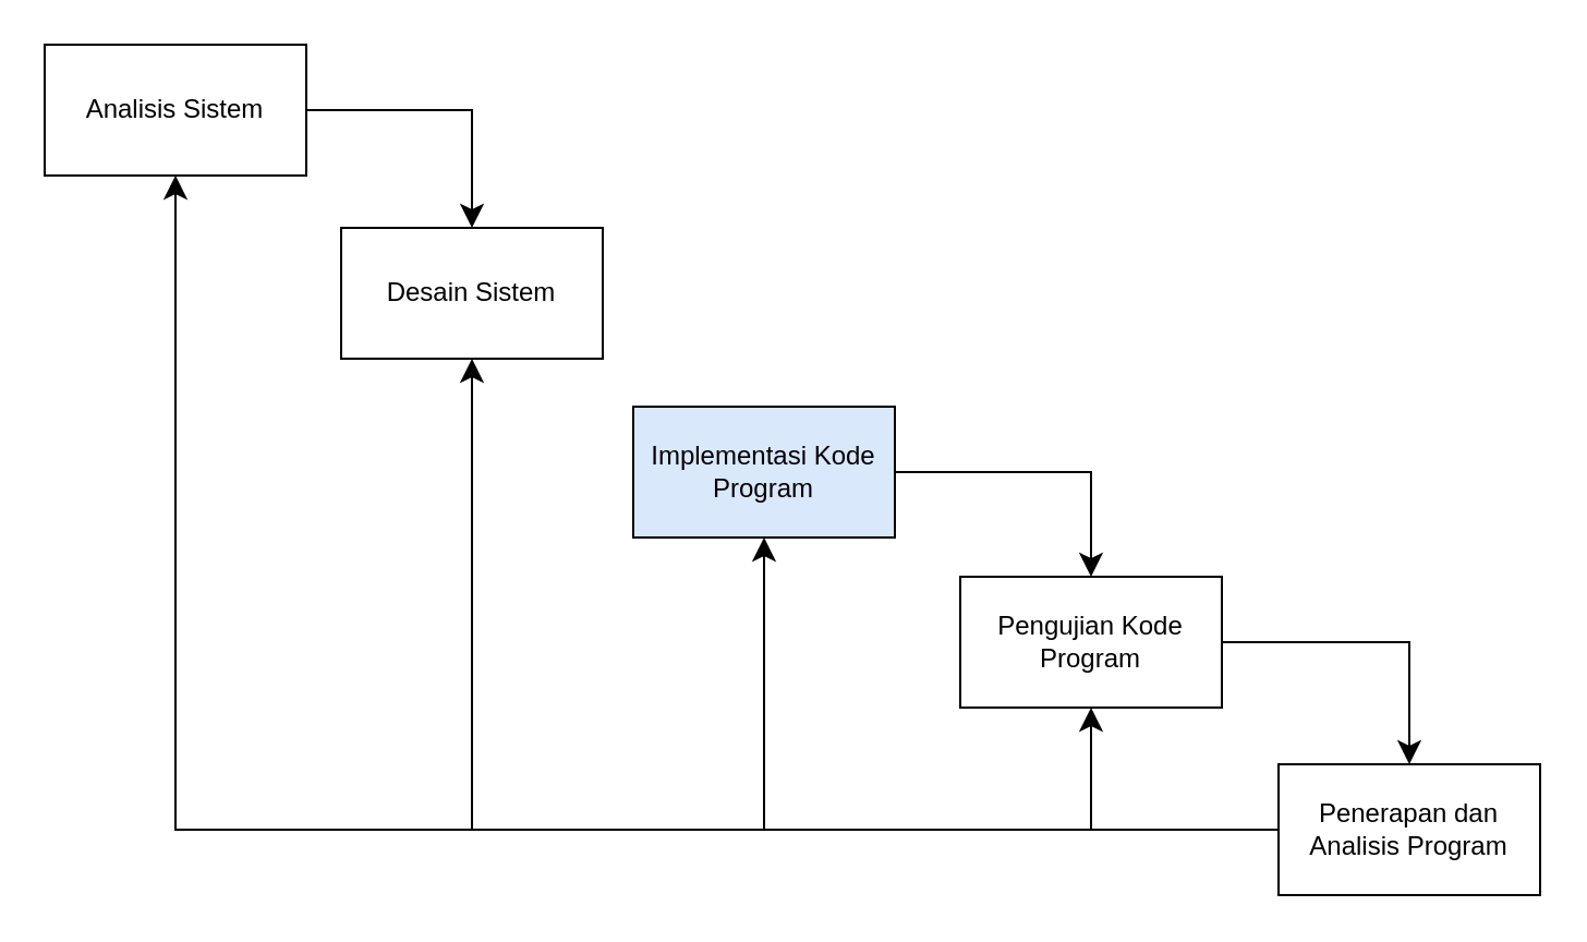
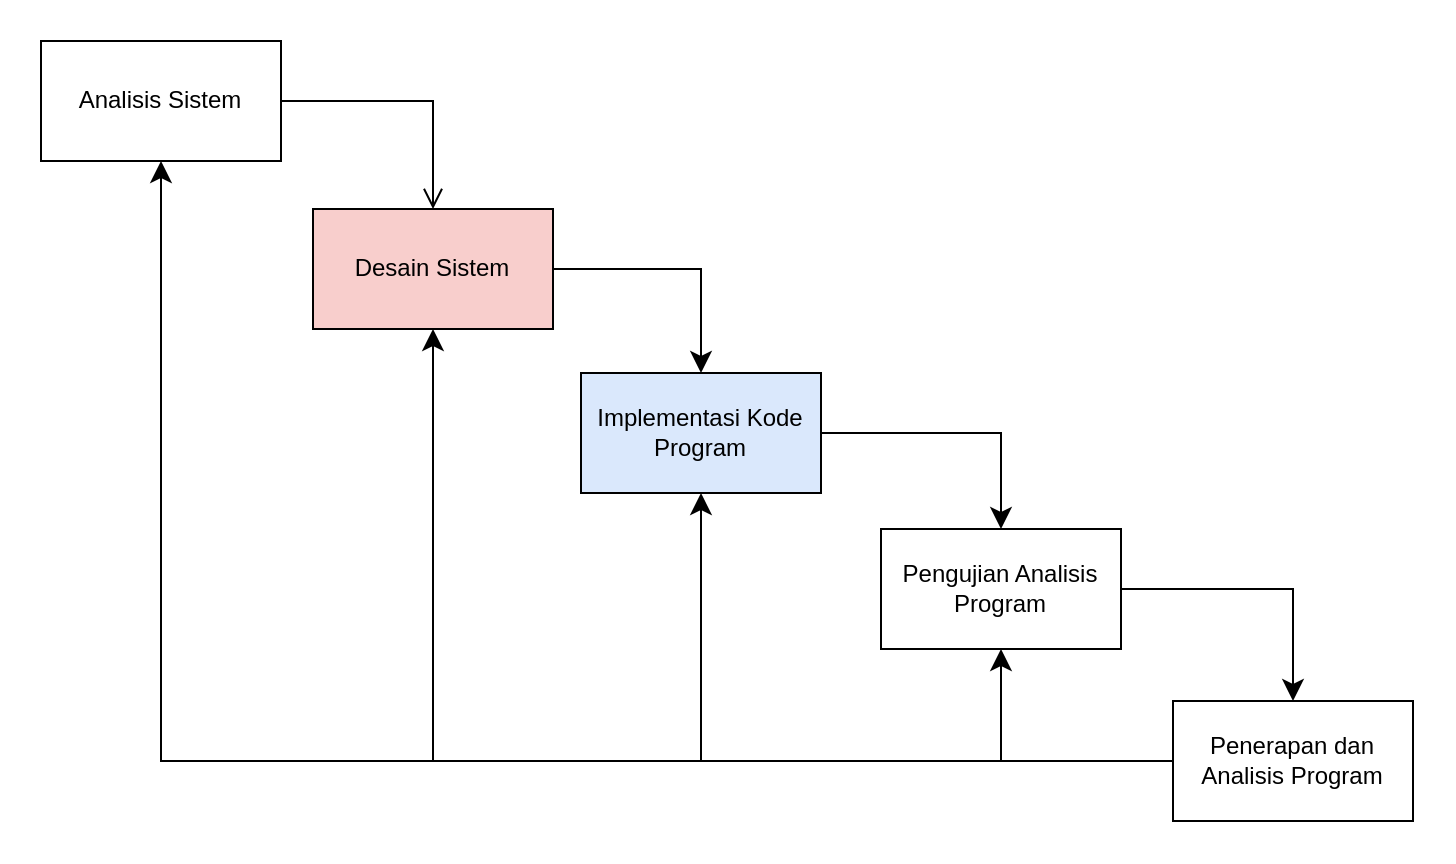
- <mxCell id="2" style="edgeStyle=orthogonalEdgeStyle;rounded=0;orthogonalLoop=1;jettySize=auto;html=1;exitX=1;exitY=0.5;exitDx=0;exitDy=0;entryX=0.5;entryY=0;entryDx=0;entryDy=0;fontSize=12;startSize=8;endSize=8;" edge="1" parent="1" source="3" target="5"><mxGeometry relative="1" as="geometry" /></mxCell>
+ <mxCell id="2" style="edgeStyle=orthogonalEdgeStyle;rounded=0;orthogonalLoop=1;jettySize=auto;html=1;exitX=1;exitY=0.5;exitDx=0;exitDy=0;entryX=0.5;entryY=0;entryDx=0;entryDy=0;fontSize=12;startSize=8;endSize=8;endArrow=open;" edge="1" parent="1" source="3" target="5"><mxGeometry relative="1" as="geometry" /></mxCell>
- <mxCell id="5" value="Desain Sistem" style="rounded=0;whiteSpace=wrap;html=1;" vertex="1" parent="1"><mxGeometry x="156" y="104" width="120" height="60" as="geometry" /></mxCell>
+ <mxCell id="5" value="Desain Sistem" style="rounded=0;whiteSpace=wrap;html=1;fillColor=#f8cecc;" vertex="1" parent="1"><mxGeometry x="156" y="104" width="120" height="60" as="geometry" /></mxCell>
+ <mxCell id="4" style="edgeStyle=orthogonalEdgeStyle;rounded=0;orthogonalLoop=1;jettySize=auto;html=1;exitX=1;exitY=0.5;exitDx=0;exitDy=0;entryX=0.5;entryY=0;entryDx=0;entryDy=0;fontSize=12;startSize=8;endSize=8;" edge="1" parent="1" source="5" target="7"><mxGeometry relative="1" as="geometry" /></mxCell>
- <mxCell id="9" value="Pengujian Kode Program" style="rounded=0;whiteSpace=wrap;html=1;" vertex="1" parent="1"><mxGeometry x="440" y="264" width="120" height="60" as="geometry" /></mxCell>
+ <mxCell id="9" value="Pengujian Analisis Program" style="rounded=0;whiteSpace=wrap;html=1;" vertex="1" parent="1"><mxGeometry x="440" y="264" width="120" height="60" as="geometry" /></mxCell>
